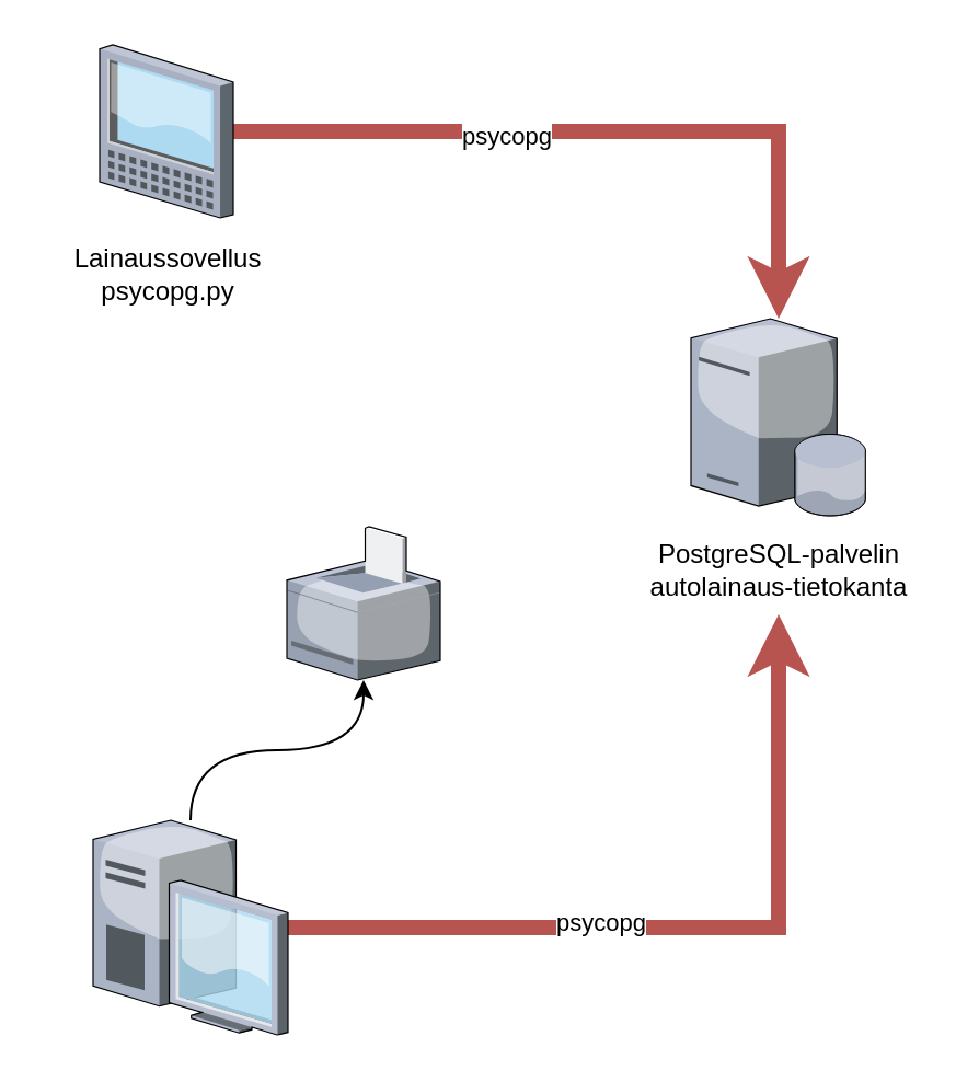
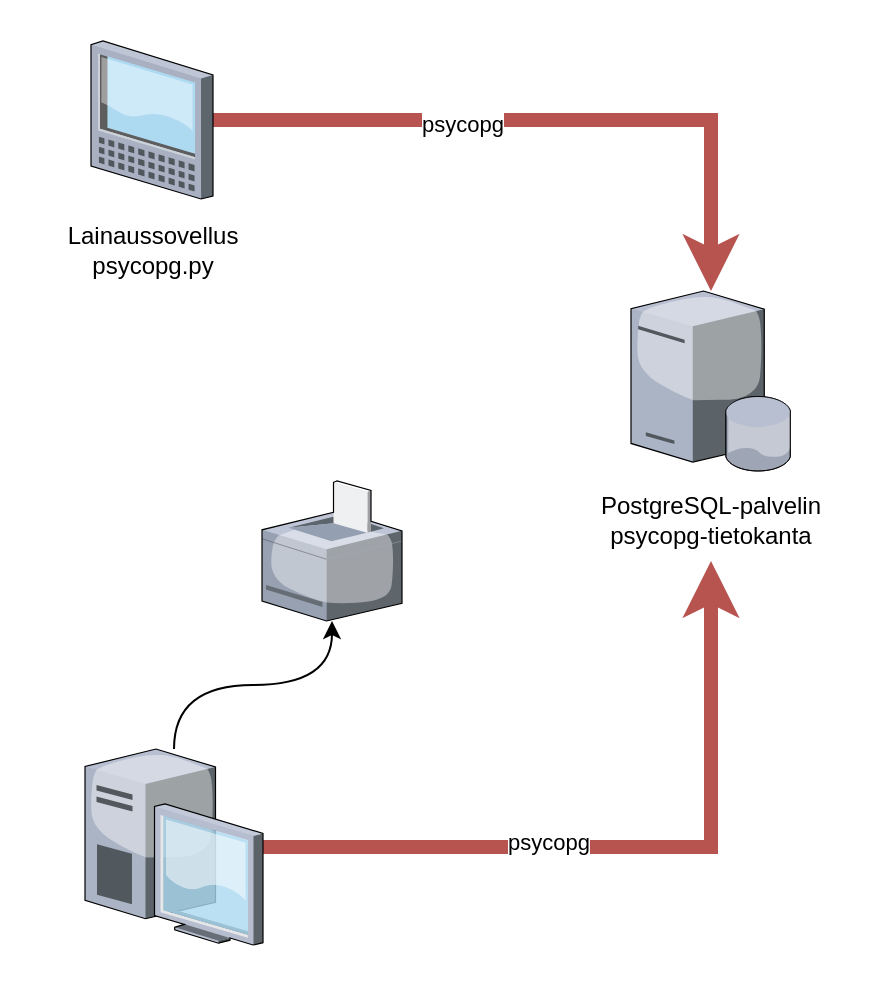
- <mxCell id="7" value="PostgreSQL-palvelin&lt;div&gt;autolainaus-tietokanta&lt;/div&gt;" style="text;html=1;align=center;verticalAlign=middle;resizable=0;points=[];autosize=1;strokeColor=none;fillColor=none;" vertex="1" parent="1"><mxGeometry x="285" y="240" width="140" height="40" as="geometry" /></mxCell>
+ <mxCell id="7" value="PostgreSQL-palvelin&lt;div&gt;psycopg-tietokanta&lt;/div&gt;" style="text;html=1;align=center;verticalAlign=middle;resizable=0;points=[];autosize=1;strokeColor=none;fillColor=none;" vertex="1" parent="1"><mxGeometry x="285" y="240" width="140" height="40" as="geometry" /></mxCell>
